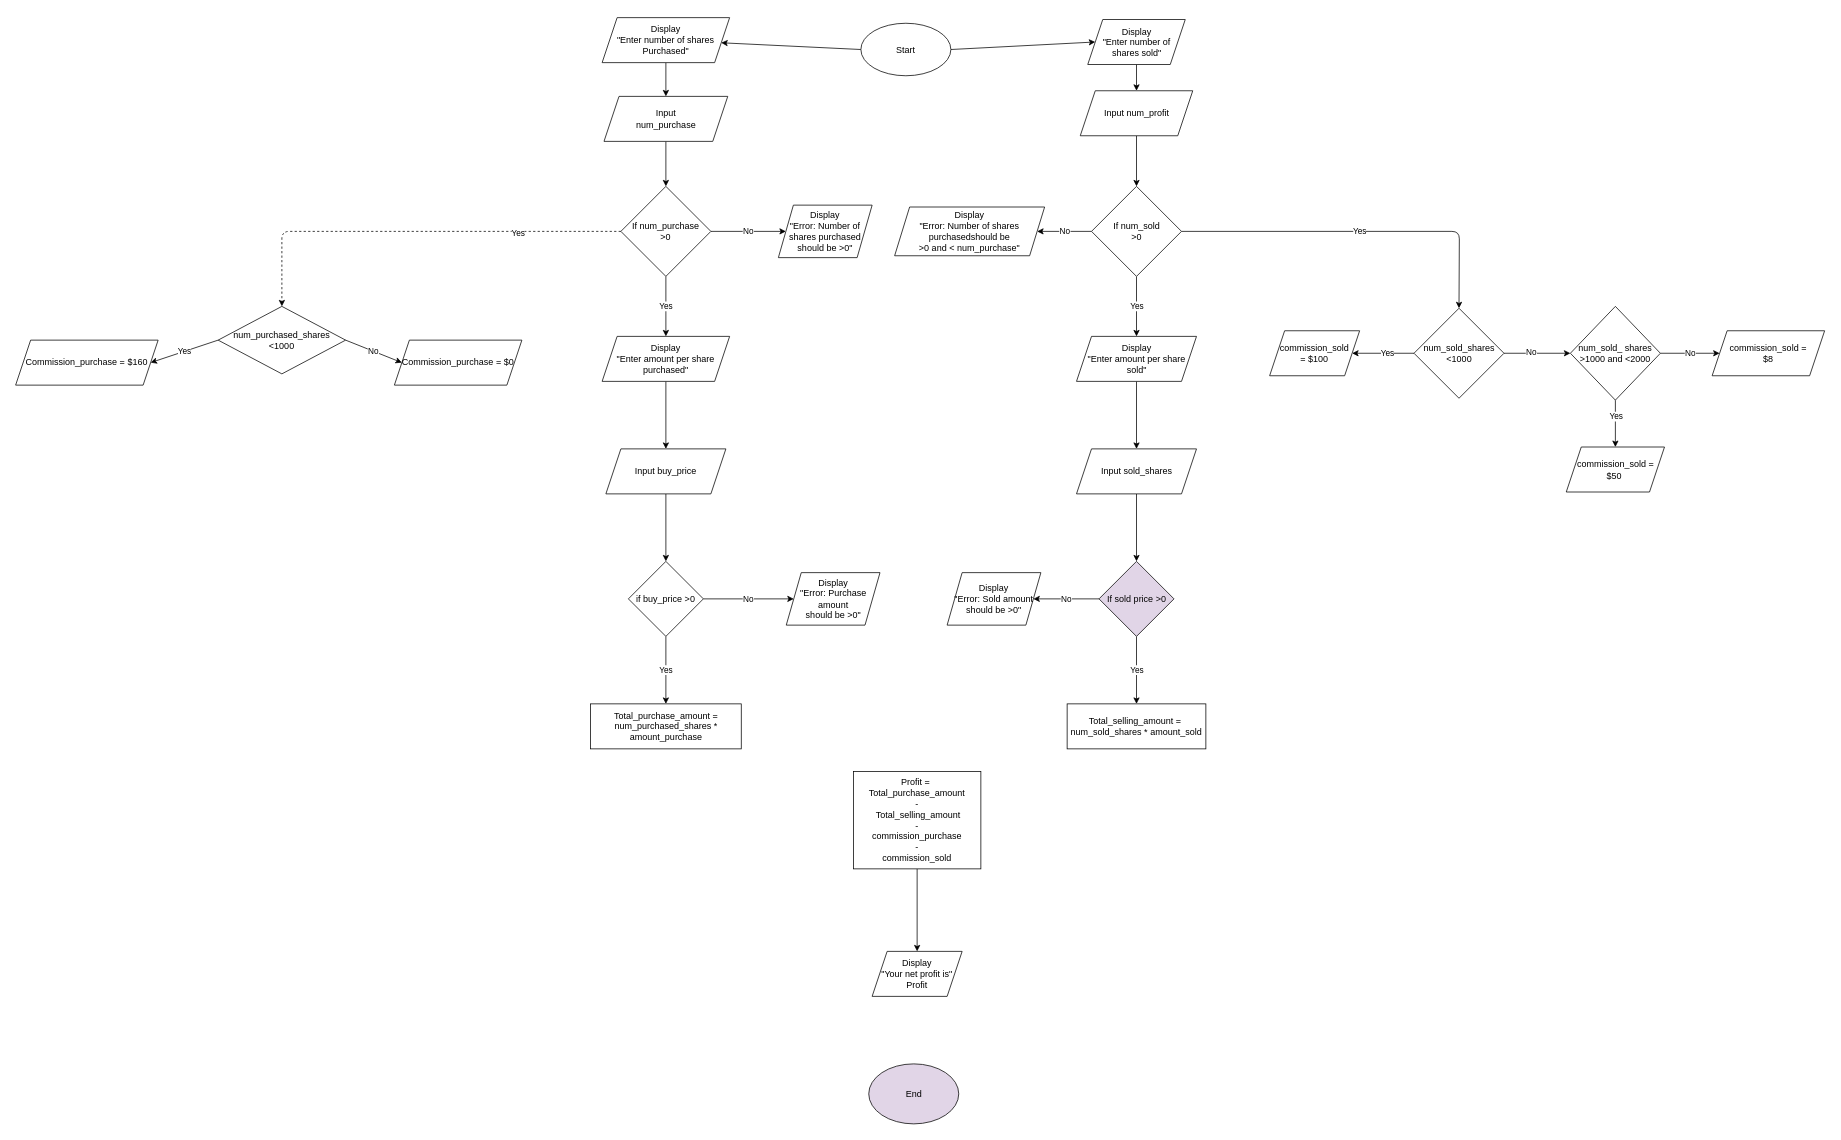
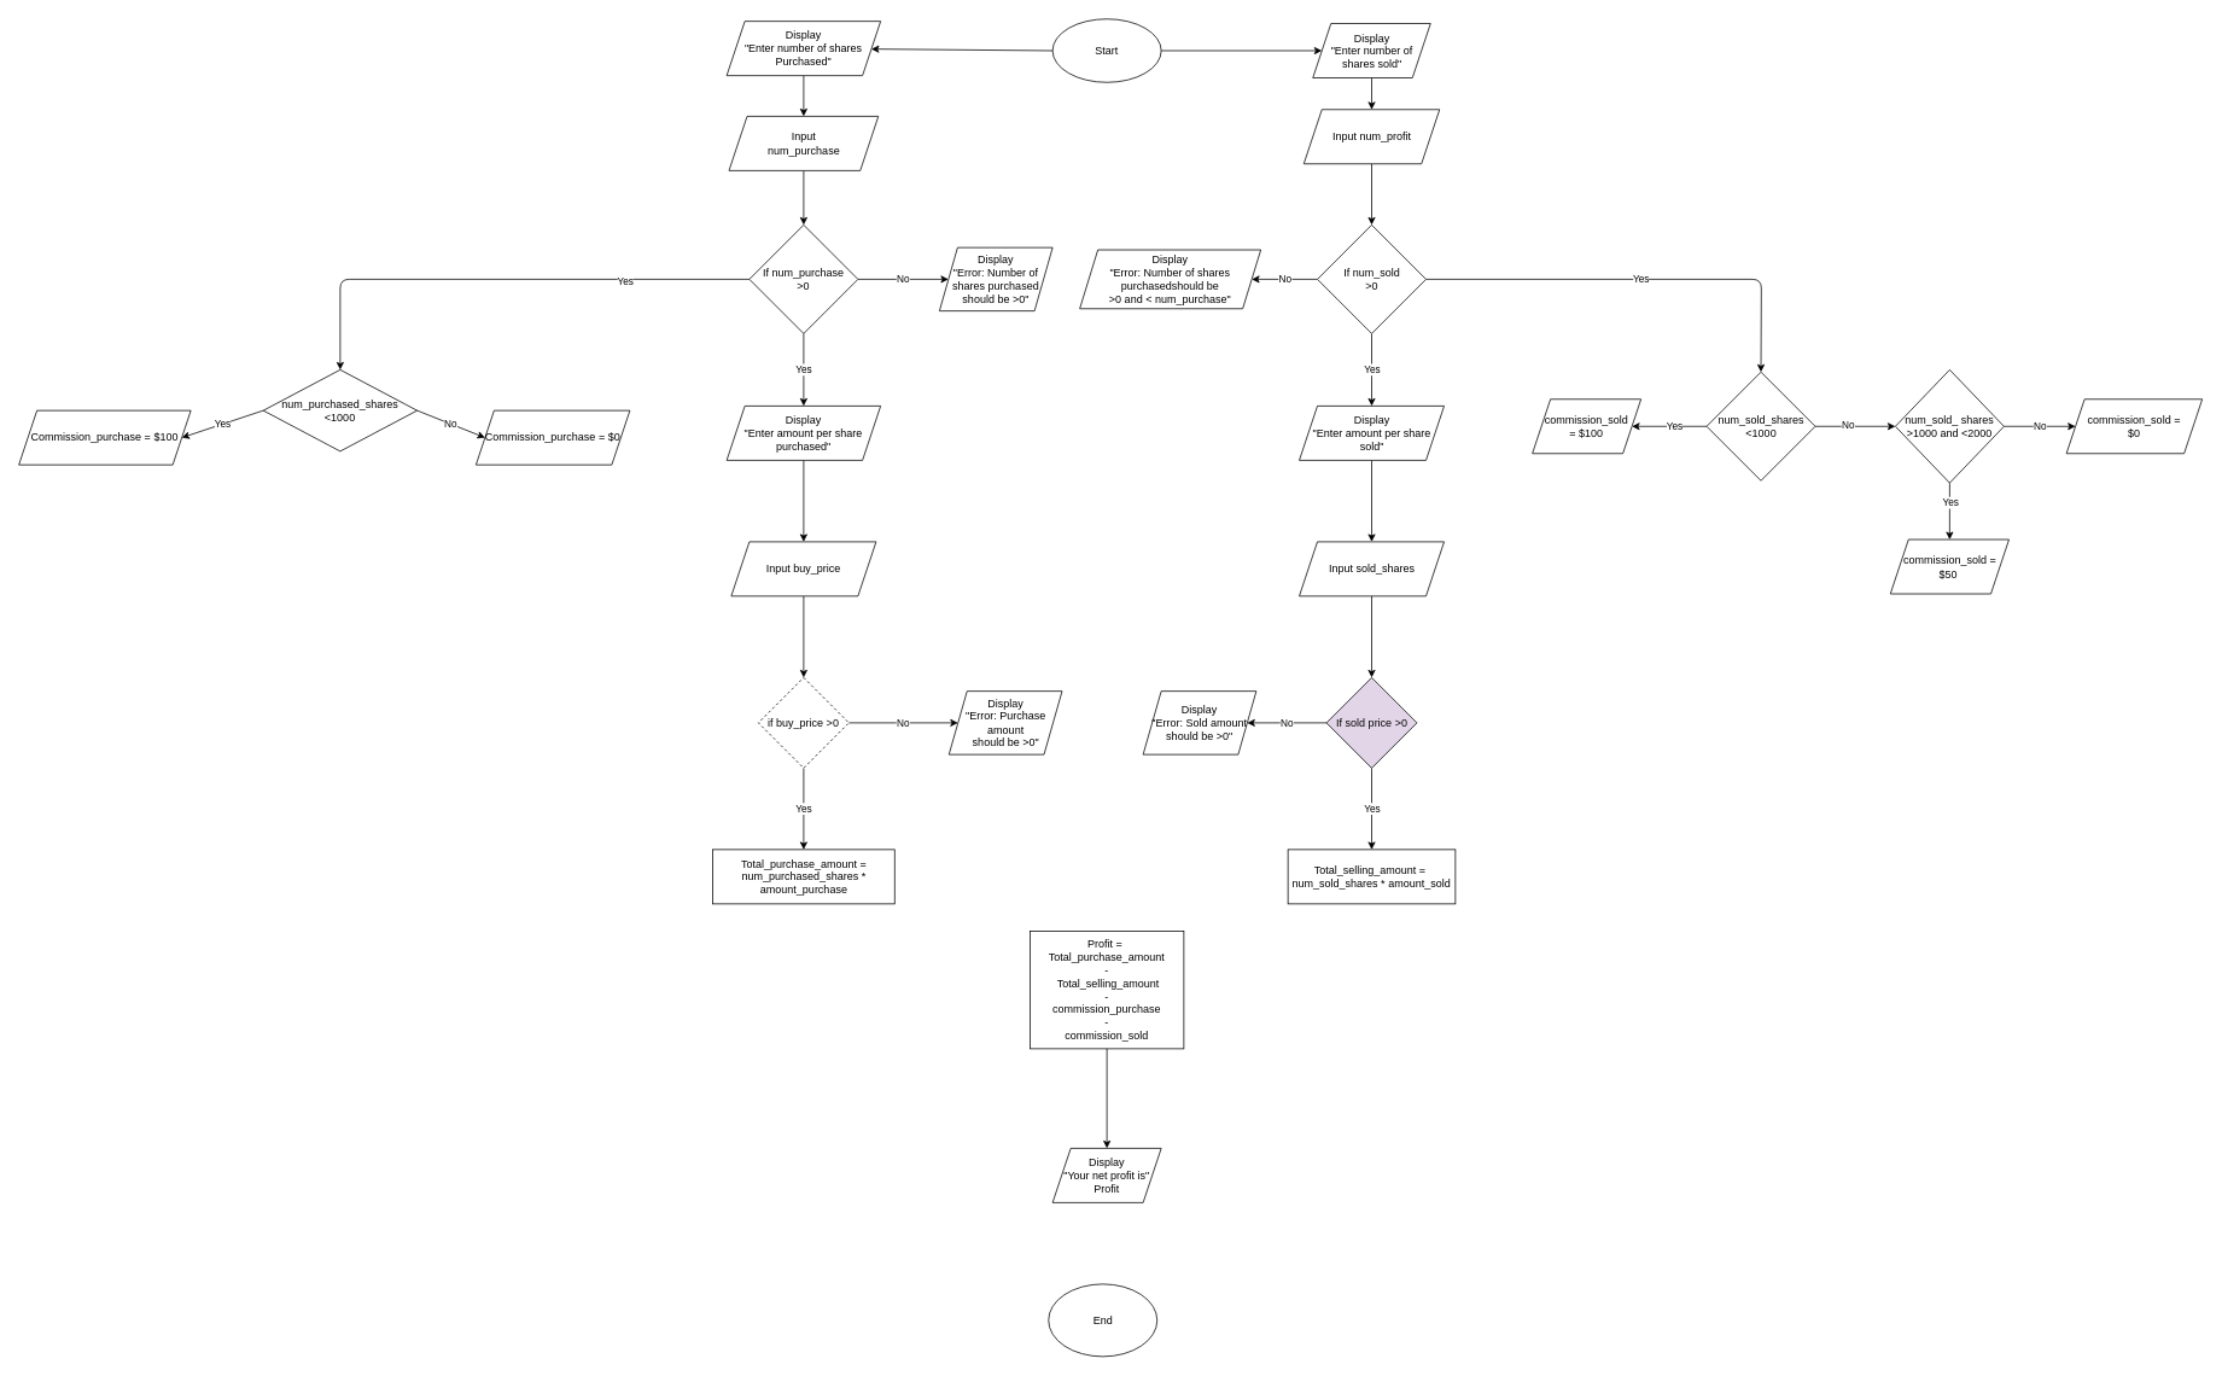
- <mxCell id="5" value="Start" style="ellipse;whiteSpace=wrap;html=1;" parent="1" vertex="1"><mxGeometry x="1147" y="30.5" width="120" height="70" as="geometry" /></mxCell>
+ <mxCell id="5" value="Start" style="ellipse;whiteSpace=wrap;html=1;" parent="1" vertex="1"><mxGeometry x="1162" y="20.5" width="120" height="70" as="geometry" /></mxCell>
- <mxCell id="46" style="edgeStyle=none;html=1;exitX=0;exitY=0.5;exitDx=0;exitDy=0;entryX=0.5;entryY=0;entryDx=0;entryDy=0;dashed=1;" parent="1" source="48" target="26" edge="1"><mxGeometry relative="1" as="geometry"><mxPoint x="78.235" y="307.765" as="targetPoint" /><Array as="points"><mxPoint x="375" y="308" /></Array></mxGeometry></mxCell>
+ <mxCell id="46" style="edgeStyle=none;html=1;exitX=0;exitY=0.5;exitDx=0;exitDy=0;entryX=0.5;entryY=0;entryDx=0;entryDy=0;" parent="1" source="48" target="26" edge="1"><mxGeometry relative="1" as="geometry"><mxPoint x="78.235" y="307.765" as="targetPoint" /><Array as="points"><mxPoint x="375" y="308" /></Array></mxGeometry></mxCell>
- <mxCell id="40" value="commission_sold =&lt;br&gt;$8" style="shape=parallelogram;perimeter=parallelogramPerimeter;whiteSpace=wrap;html=1;fixedSize=1;" parent="1" vertex="1"><mxGeometry x="2282" y="440.5" width="150" height="60" as="geometry" /></mxCell>
+ <mxCell id="40" value="commission_sold =&lt;br&gt;$0" style="shape=parallelogram;perimeter=parallelogramPerimeter;whiteSpace=wrap;html=1;fixedSize=1;" parent="1" vertex="1"><mxGeometry x="2282" y="440.5" width="150" height="60" as="geometry" /></mxCell>
- <mxCell id="27" value="Commission_purchase = $160" style="shape=parallelogram;perimeter=parallelogramPerimeter;whiteSpace=wrap;html=1;fixedSize=1;" parent="1" vertex="1"><mxGeometry x="20" y="453" width="190" height="60" as="geometry" /></mxCell>
+ <mxCell id="27" value="Commission_purchase = $100" style="shape=parallelogram;perimeter=parallelogramPerimeter;whiteSpace=wrap;html=1;fixedSize=1;" parent="1" vertex="1"><mxGeometry x="20" y="453" width="190" height="60" as="geometry" /></mxCell>
- <mxCell id="57" value="if buy_price &amp;gt;0" style="rhombus;whiteSpace=wrap;html=1;" parent="1" vertex="1"><mxGeometry x="837" y="748" width="100" height="100" as="geometry" /></mxCell>
+ <mxCell id="57" value="if buy_price &amp;gt;0" style="rhombus;whiteSpace=wrap;html=1;dashed=1;" parent="1" vertex="1"><mxGeometry x="837" y="748" width="100" height="100" as="geometry" /></mxCell>
- <mxCell id="2" value="End" style="ellipse;whiteSpace=wrap;html=1;fillColor=#e1d5e7;" parent="1" vertex="1"><mxGeometry x="1157.5" y="1418" width="120" height="80" as="geometry" /></mxCell>
+ <mxCell id="2" value="End" style="ellipse;whiteSpace=wrap;html=1;" parent="1" vertex="1"><mxGeometry x="1157.5" y="1418" width="120" height="80" as="geometry" /></mxCell>
